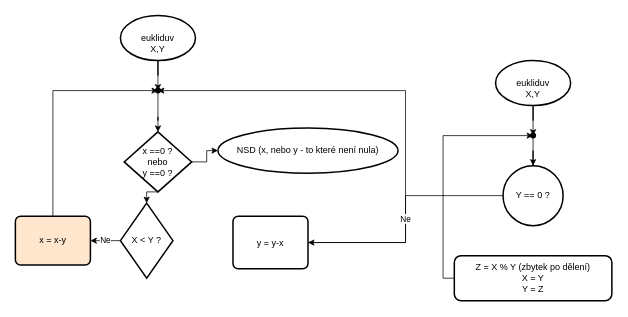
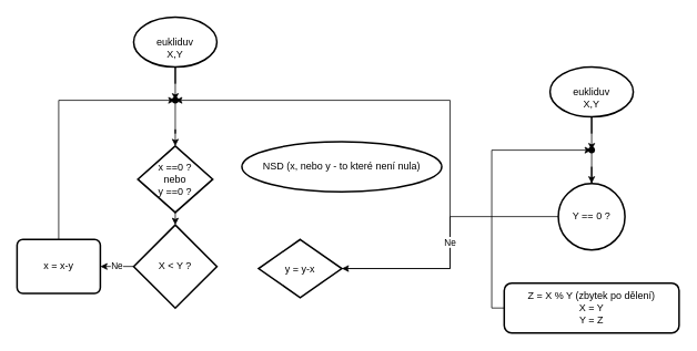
- <mxCell id="12" value="" style="edgeStyle=orthogonalEdgeStyle;rounded=0;orthogonalLoop=1;jettySize=auto;html=1;" edge="1" parent="1" source="13" target="4"><mxGeometry relative="1" as="geometry" /></mxCell>
- <mxCell id="10" value="x = x-y" style="rounded=1;whiteSpace=wrap;html=1;absoluteArcSize=1;arcSize=14;strokeWidth=2;fillColor=#ffe6cc;" vertex="1" parent="1"><mxGeometry x="20" y="287.5" width="100" height="65" as="geometry" /></mxCell>
+ <mxCell id="10" value="x = x-y" style="rounded=1;whiteSpace=wrap;html=1;absoluteArcSize=1;arcSize=14;strokeWidth=2;" vertex="1" parent="1"><mxGeometry x="20" y="287.5" width="100" height="65" as="geometry" /></mxCell>
- <mxCell id="6" value="X &amp;lt; Y ?" style="strokeWidth=2;html=1;shape=mxgraph.flowchart.decision;whiteSpace=wrap;" vertex="1" parent="1"><mxGeometry x="160" y="270" width="70" height="100" as="geometry" /></mxCell>
+ <mxCell id="6" value="X &amp;lt; Y ?" style="strokeWidth=2;html=1;shape=mxgraph.flowchart.decision;whiteSpace=wrap;" vertex="1" parent="1"><mxGeometry x="160" y="270" width="100" height="100" as="geometry" /></mxCell>
- <mxCell id="8" value="y = y-x" style="rounded=1;whiteSpace=wrap;html=1;absoluteArcSize=1;arcSize=14;strokeWidth=2;" vertex="1" parent="1"><mxGeometry x="310" y="287.5" width="100" height="70" as="geometry" /></mxCell>
+ <mxCell id="8" value="y = y-x" style="rhombus;whiteSpace=wrap;html=1;absoluteArcSize=1;arcSize=14;strokeWidth=2;" vertex="1" parent="1"><mxGeometry x="310" y="287.5" width="100" height="70" as="geometry" /></mxCell>
